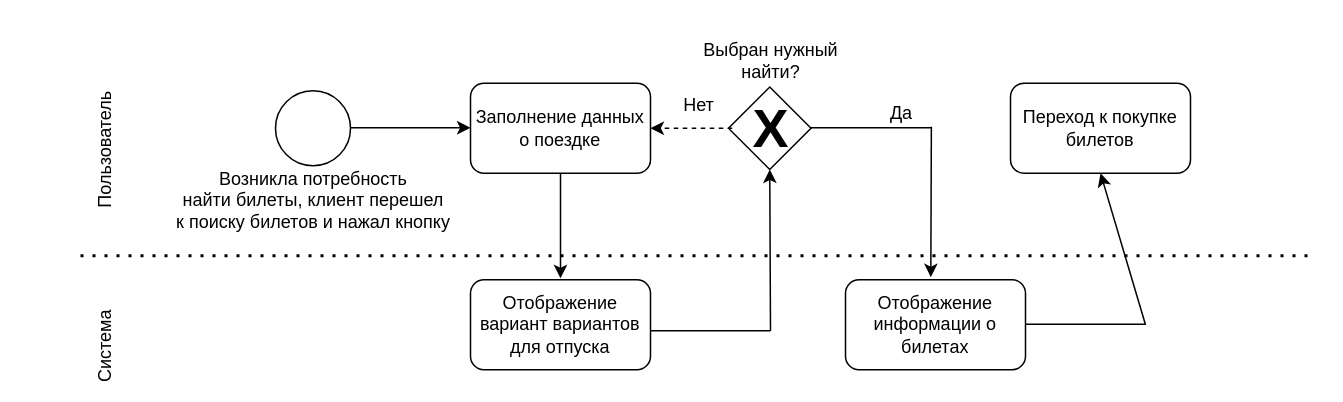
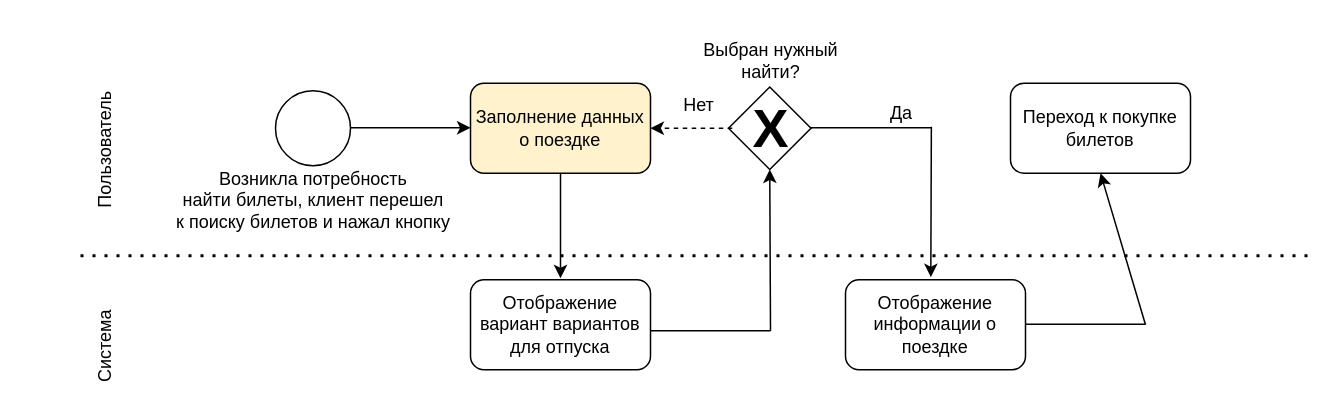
- <mxCell id="5" value="Заполнение данных о поездке" style="rounded=1;whiteSpace=wrap;html=1;" parent="1" vertex="1"><mxGeometry x="313" y="55" width="120" height="60" as="geometry" /></mxCell>
+ <mxCell id="5" value="Заполнение данных о поездке" style="rounded=1;whiteSpace=wrap;html=1;fillColor=#fff2cc;" parent="1" vertex="1"><mxGeometry x="313" y="55" width="120" height="60" as="geometry" /></mxCell>
- <mxCell id="14" value="Отображение информации о билетах" style="rounded=1;whiteSpace=wrap;html=1;" parent="1" vertex="1"><mxGeometry x="563" y="186" width="120" height="60" as="geometry" /></mxCell>
+ <mxCell id="14" value="Отображение информации о поездке" style="rounded=1;whiteSpace=wrap;html=1;" parent="1" vertex="1"><mxGeometry x="563" y="186" width="120" height="60" as="geometry" /></mxCell>
